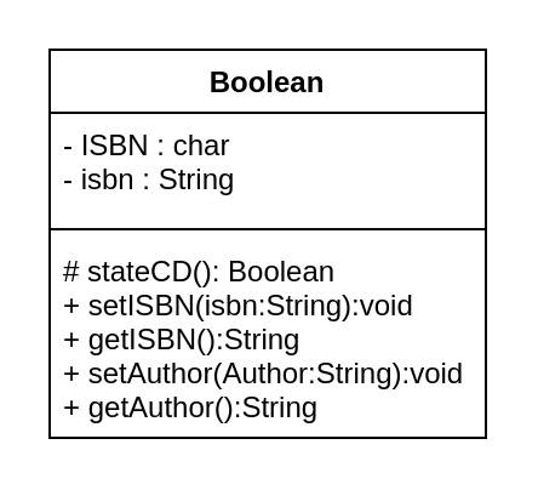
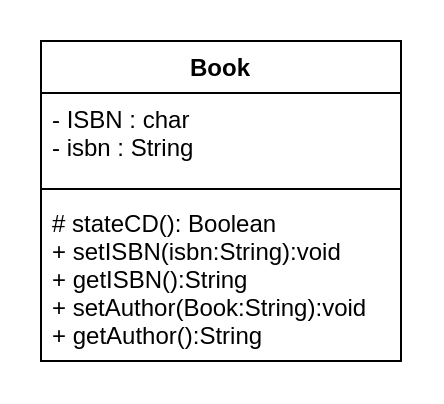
- <mxCell id="2" value="Boolean" style="swimlane;fontStyle=1;align=center;verticalAlign=top;childLayout=stackLayout;horizontal=1;startSize=26;horizontalStack=0;resizeParent=1;resizeParentMax=0;resizeLast=0;collapsible=1;marginBottom=0;" vertex="1" parent="1"><mxGeometry x="20" y="20" width="180" height="160" as="geometry" /></mxCell>
+ <mxCell id="2" value="Book" style="swimlane;fontStyle=1;align=center;verticalAlign=top;childLayout=stackLayout;horizontal=1;startSize=26;horizontalStack=0;resizeParent=1;resizeParentMax=0;resizeLast=0;collapsible=1;marginBottom=0;" vertex="1" parent="1"><mxGeometry x="20" y="20" width="180" height="160" as="geometry" /></mxCell>
- <mxCell id="5" value="# stateCD(): Boolean&#10;+ setISBN(isbn:String):void&#10;+ getISBN():String&#10;+ setAuthor(Author:String):void&#10;+ getAuthor():String  " style="text;strokeColor=none;fillColor=none;align=left;verticalAlign=top;spacingLeft=4;spacingRight=4;overflow=hidden;rotatable=0;points=[[0,0.5],[1,0.5]];portConstraint=eastwest;" vertex="1" parent="2"><mxGeometry y="78" width="180" height="82" as="geometry" /></mxCell>
+ <mxCell id="5" value="# stateCD(): Boolean&#10;+ setISBN(isbn:String):void&#10;+ getISBN():String&#10;+ setAuthor(Book:String):void&#10;+ getAuthor():String  " style="text;strokeColor=none;fillColor=none;align=left;verticalAlign=top;spacingLeft=4;spacingRight=4;overflow=hidden;rotatable=0;points=[[0,0.5],[1,0.5]];portConstraint=eastwest;" vertex="1" parent="2"><mxGeometry y="78" width="180" height="82" as="geometry" /></mxCell>
